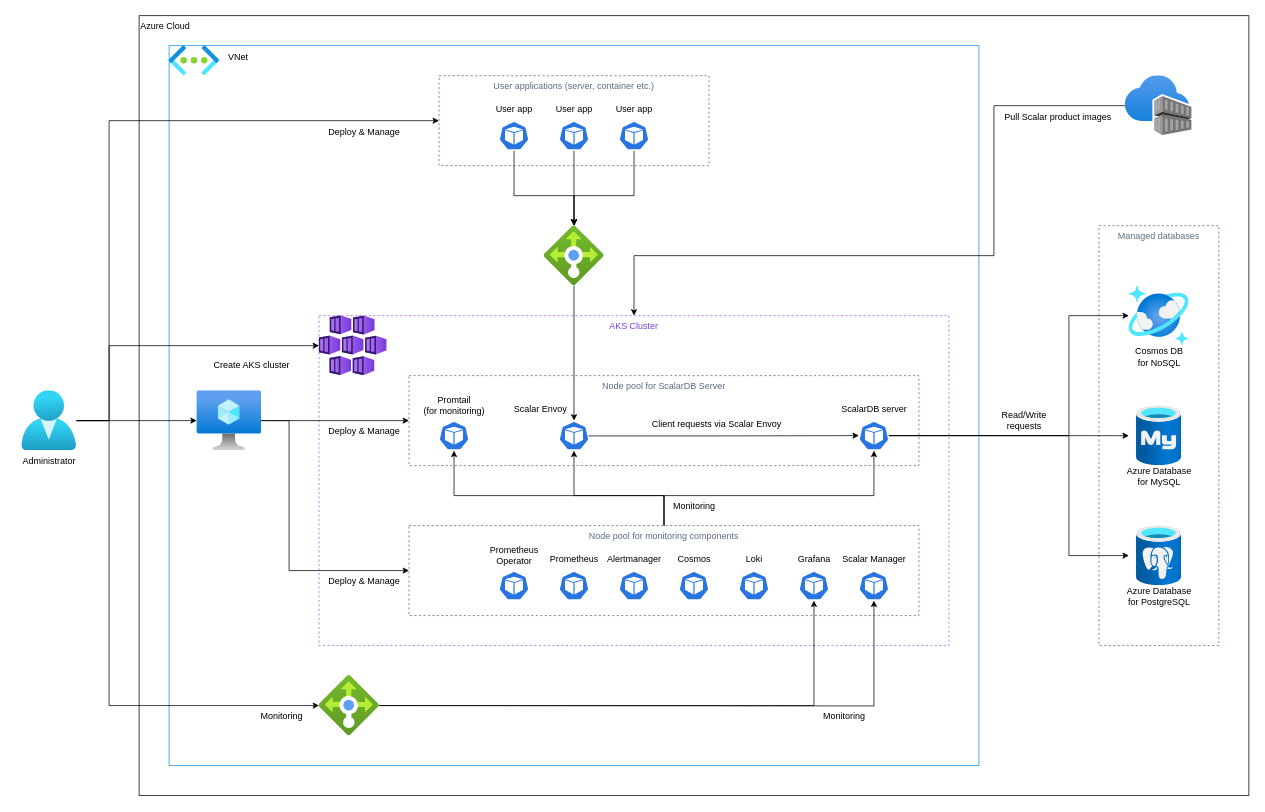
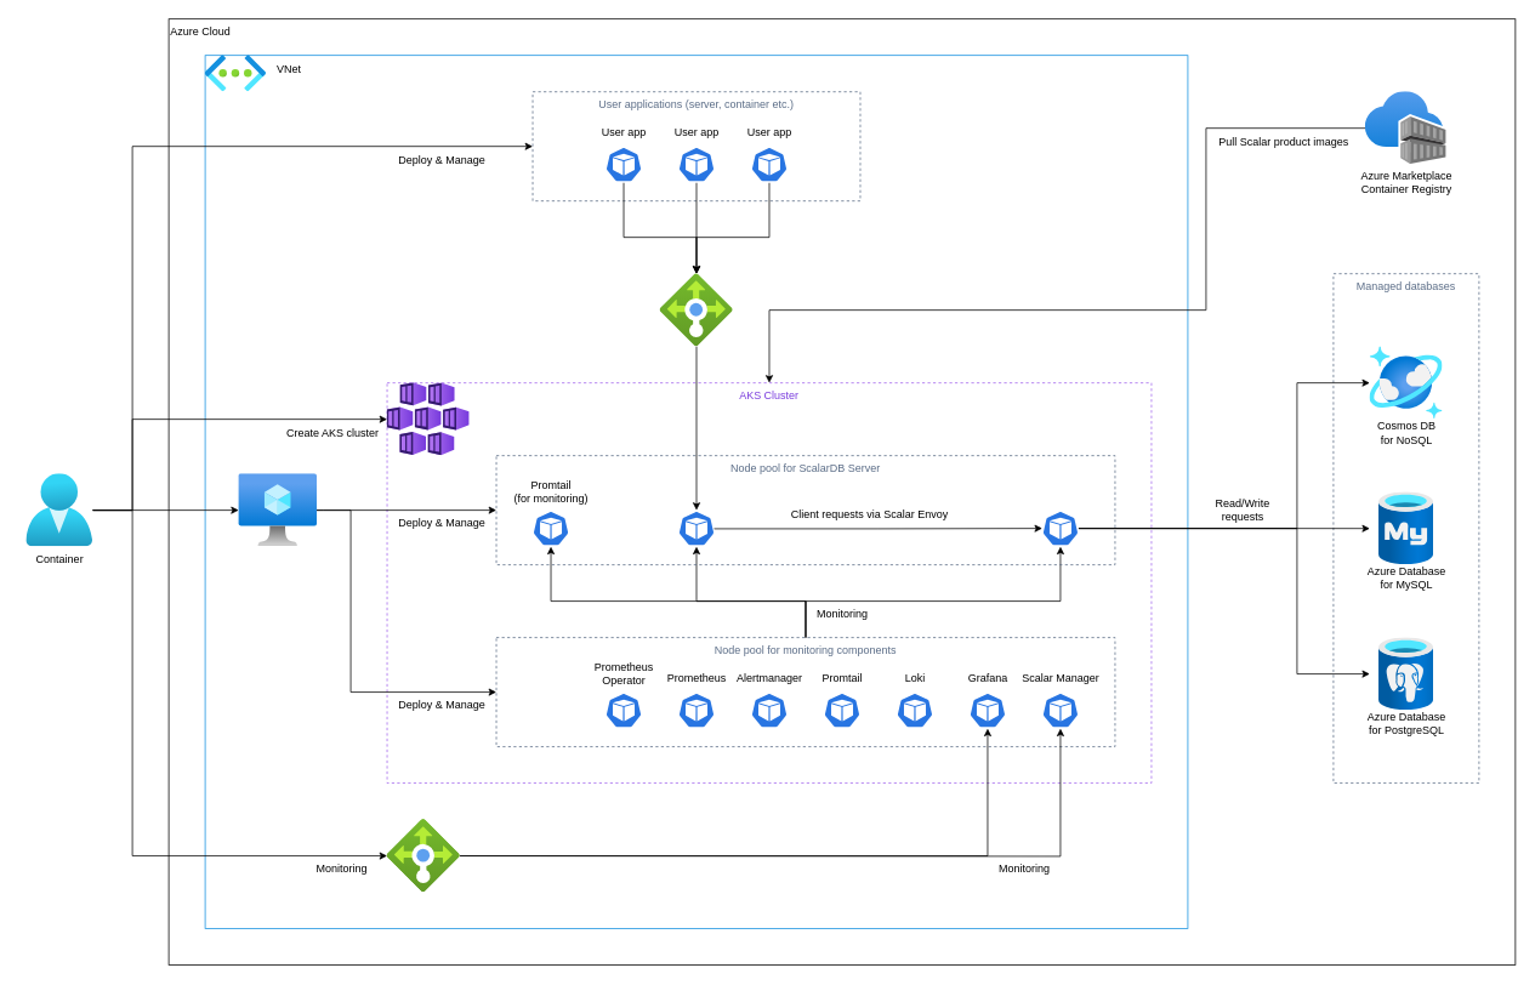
+ <mxCell id="34" value="Azure Marketplace&lt;br&gt;Container Registry" style="text;html=1;align=center;verticalAlign=middle;resizable=0;points=[];autosize=1;strokeColor=none;fillColor=none;" vertex="1" parent="1"><mxGeometry x="1485" y="180" width="120" height="40" as="geometry" /></mxCell>
- <mxCell id="36" value="Create AKS cluster" style="text;html=1;align=center;verticalAlign=middle;resizable=0;points=[];autosize=1;strokeColor=none;fillColor=none;" vertex="1" parent="1"><mxGeometry x="275" y="470.59" width="120" height="30" as="geometry" /></mxCell>
+ <mxCell id="36" value="Create AKS cluster" style="text;html=1;align=center;verticalAlign=middle;resizable=0;points=[];autosize=1;strokeColor=none;fillColor=none;" vertex="1" parent="1"><mxGeometry x="305" y="460.59" width="120" height="30" as="geometry" /></mxCell>
- <mxCell id="19" value="Scalar Envoy" style="text;html=1;align=center;verticalAlign=middle;resizable=0;points=[];autosize=1;strokeColor=none;fillColor=none;" vertex="1" parent="1"><mxGeometry x="675" y="530" width="90" height="30" as="geometry" /></mxCell>
- <mxCell id="18" value="ScalarDB server" style="text;html=1;align=center;verticalAlign=middle;resizable=0;points=[];autosize=1;strokeColor=none;fillColor=none;" vertex="1" parent="1"><mxGeometry x="1110" y="530" width="110" height="30" as="geometry" /></mxCell>
- <mxCell id="32" value="Administrator" style="text;html=1;align=center;verticalAlign=middle;resizable=0;points=[];autosize=1;strokeColor=none;fillColor=none;" vertex="1" parent="1"><mxGeometry x="20" y="600" width="90" height="30" as="geometry" /></mxCell>
+ <mxCell id="32" value="Container" style="text;html=1;align=center;verticalAlign=middle;resizable=0;points=[];autosize=1;strokeColor=none;fillColor=none;" vertex="1" parent="1"><mxGeometry x="20" y="600" width="90" height="30" as="geometry" /></mxCell>
- <mxCell id="38" value="Cosmos" style="text;html=1;align=center;verticalAlign=middle;resizable=0;points=[];autosize=1;strokeColor=none;fillColor=none;" vertex="1" parent="1"><mxGeometry x="890" y="730" width="70" height="30" as="geometry" /></mxCell>
+ <mxCell id="38" value="Promtail" style="text;html=1;align=center;verticalAlign=middle;resizable=0;points=[];autosize=1;strokeColor=none;fillColor=none;" vertex="1" parent="1"><mxGeometry x="890" y="730" width="70" height="30" as="geometry" /></mxCell>
